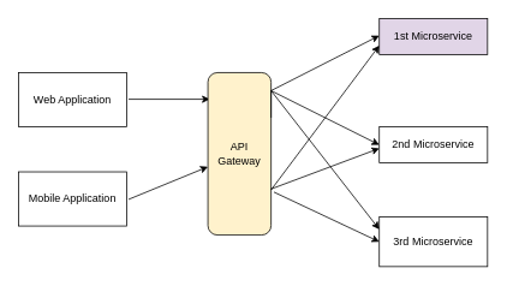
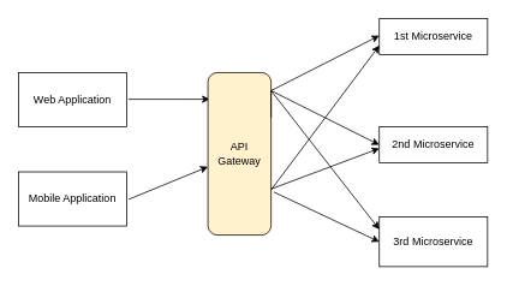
- <mxCell id="7" value="1st Microservice" style="rounded=0;whiteSpace=wrap;html=1;fillColor=#e1d5e7;" parent="1" vertex="1"><mxGeometry x="420" y="20" width="120" height="40" as="geometry" /></mxCell>
+ <mxCell id="7" value="1st Microservice" style="rounded=0;whiteSpace=wrap;html=1;" parent="1" vertex="1"><mxGeometry x="420" y="20" width="120" height="40" as="geometry" /></mxCell>
